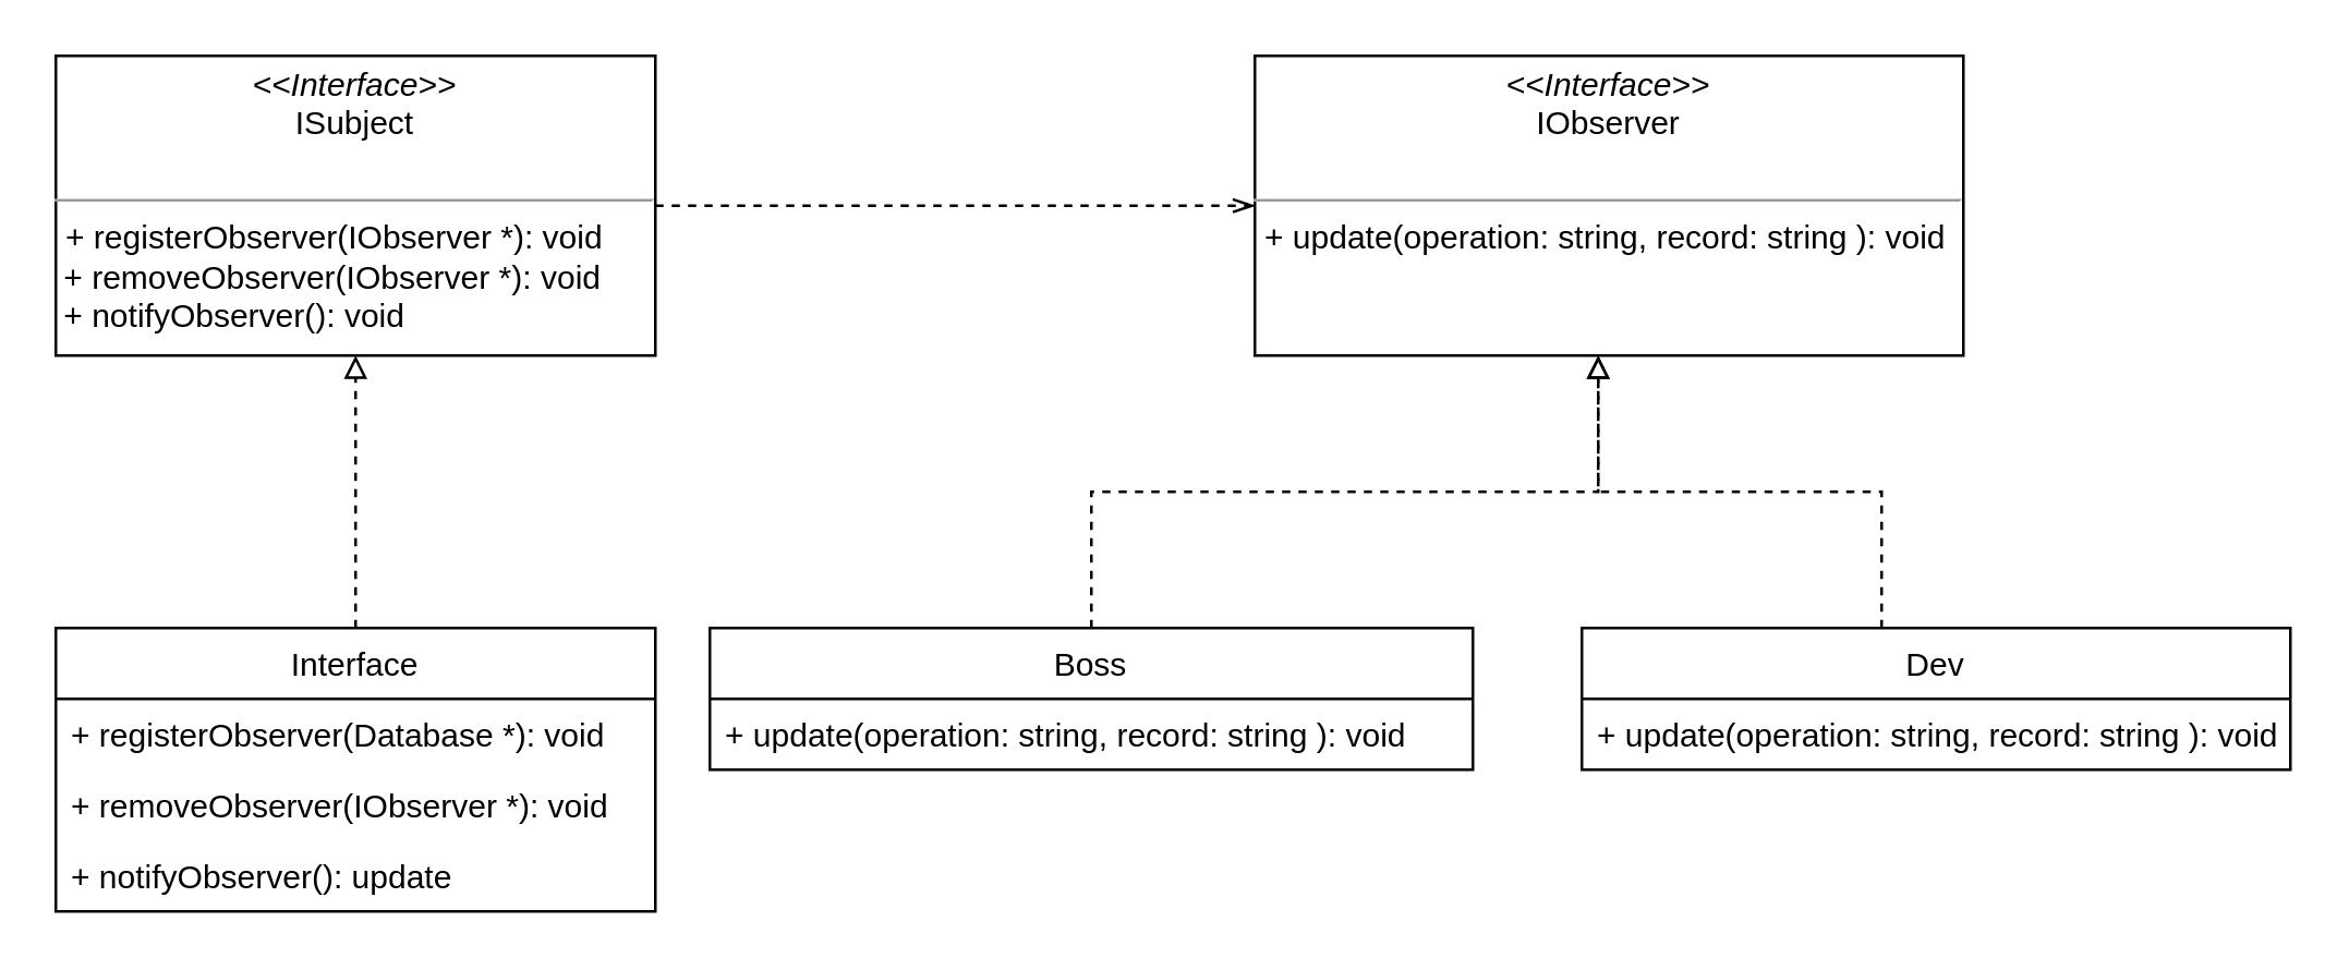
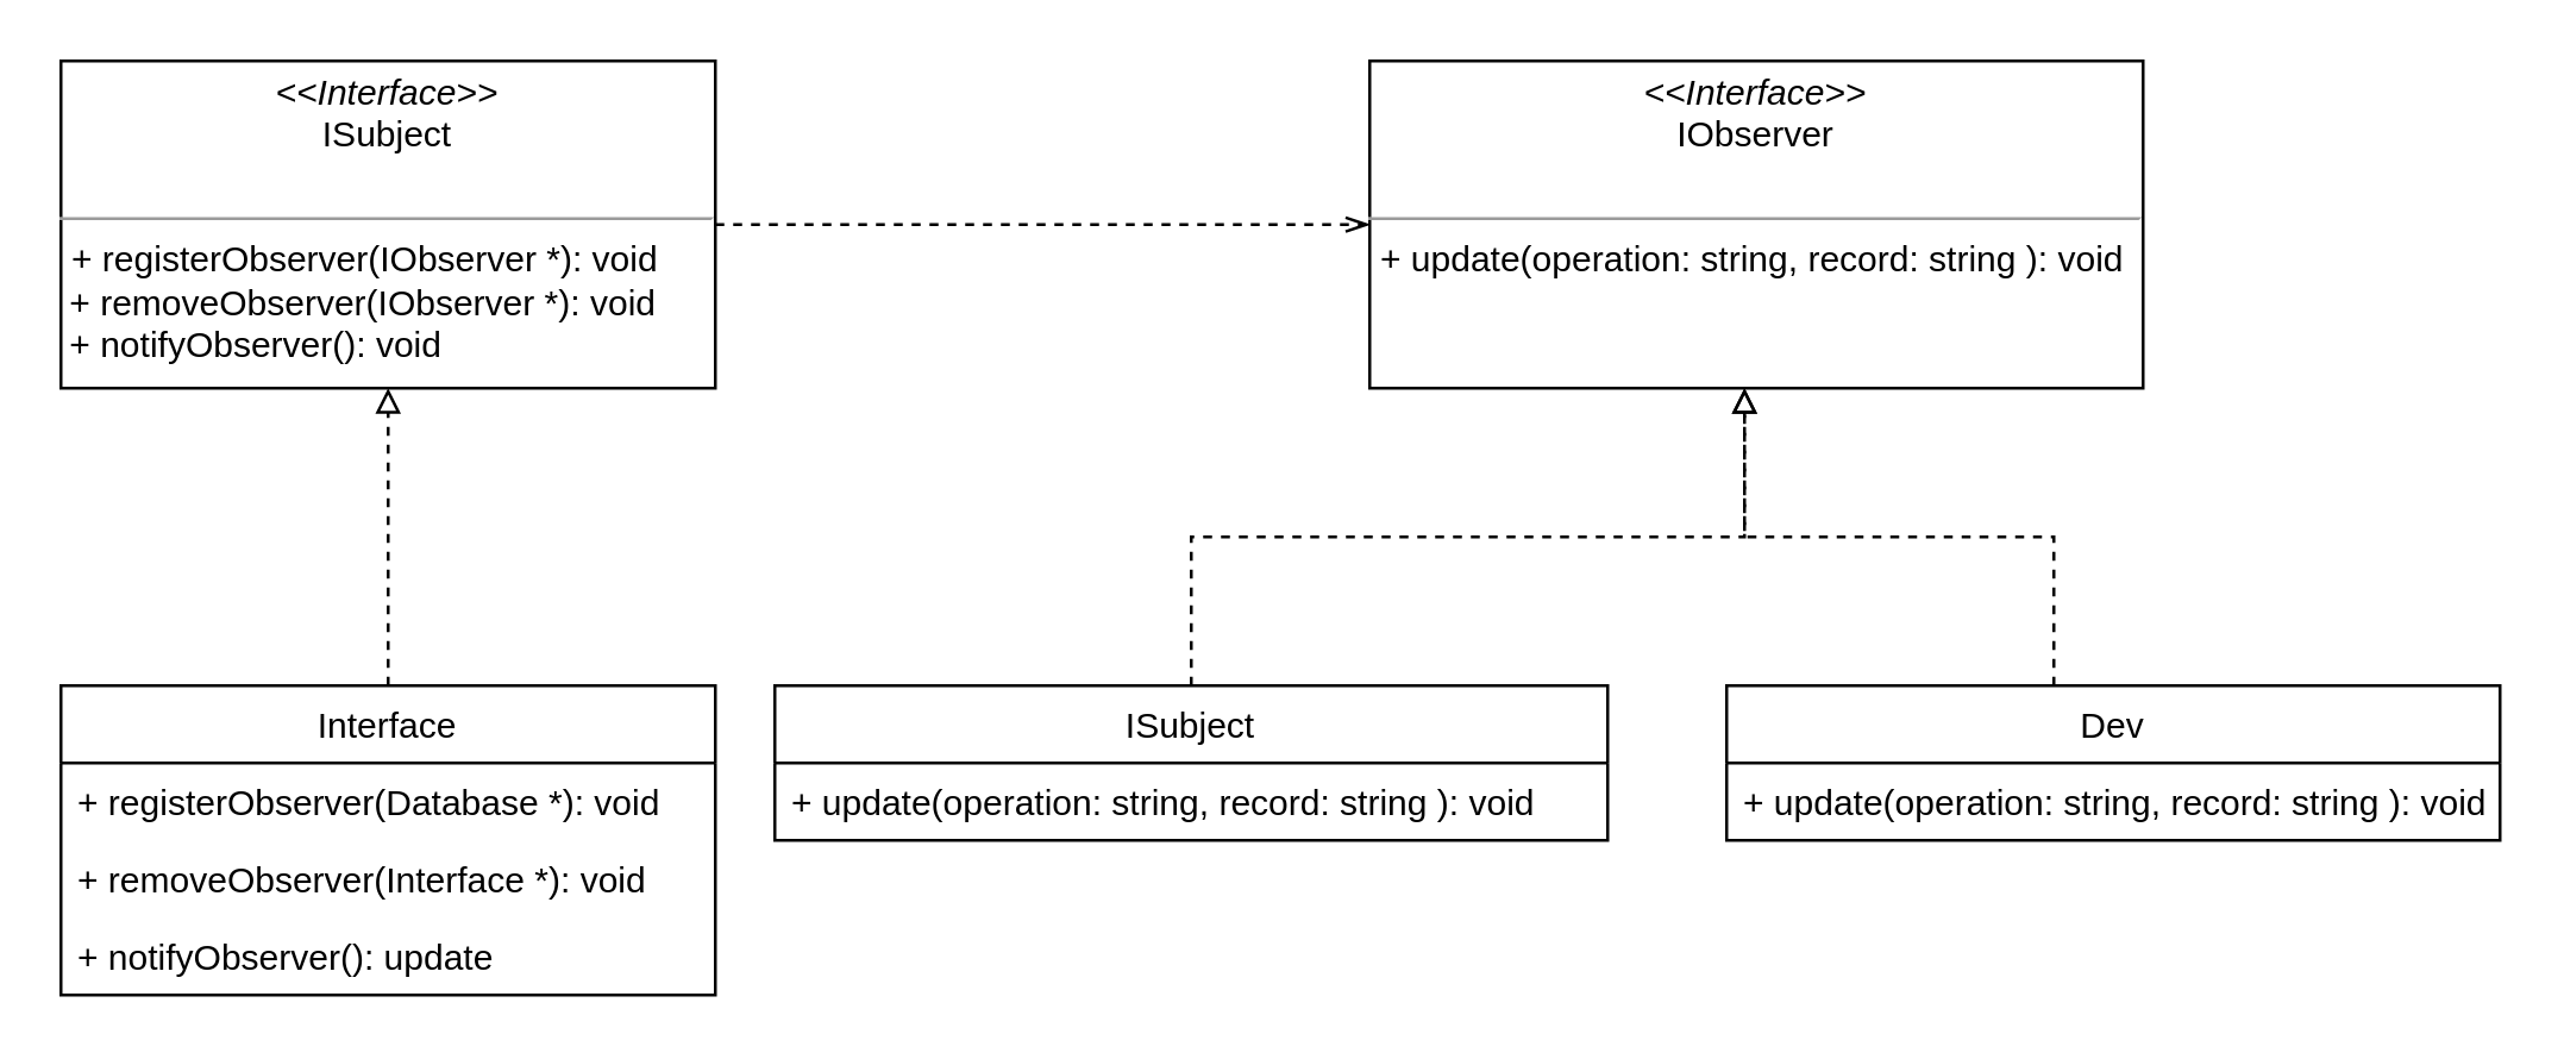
- <mxCell id="11" value="Boss" style="swimlane;fontStyle=0;childLayout=stackLayout;horizontal=1;startSize=26;fillColor=none;horizontalStack=0;resizeParent=1;resizeParentMax=0;resizeLast=0;collapsible=1;marginBottom=0;" vertex="1" parent="1"><mxGeometry x="260" y="230" width="280" height="52" as="geometry" /></mxCell>
+ <mxCell id="11" value="ISubject" style="swimlane;fontStyle=0;childLayout=stackLayout;horizontal=1;startSize=26;fillColor=none;horizontalStack=0;resizeParent=1;resizeParentMax=0;resizeLast=0;collapsible=1;marginBottom=0;" vertex="1" parent="1"><mxGeometry x="260" y="230" width="280" height="52" as="geometry" /></mxCell>
- <mxCell id="7" value="+ removeObserver(IObserver *): void" style="text;strokeColor=none;fillColor=none;align=left;verticalAlign=top;spacingLeft=4;spacingRight=4;overflow=hidden;rotatable=0;points=[[0,0.5],[1,0.5]];portConstraint=eastwest;" vertex="1" parent="5"><mxGeometry y="52" width="220" height="26" as="geometry" /></mxCell>
+ <mxCell id="7" value="+ removeObserver(Interface *): void" style="text;strokeColor=none;fillColor=none;align=left;verticalAlign=top;spacingLeft=4;spacingRight=4;overflow=hidden;rotatable=0;points=[[0,0.5],[1,0.5]];portConstraint=eastwest;" vertex="1" parent="5"><mxGeometry y="52" width="220" height="26" as="geometry" /></mxCell>
